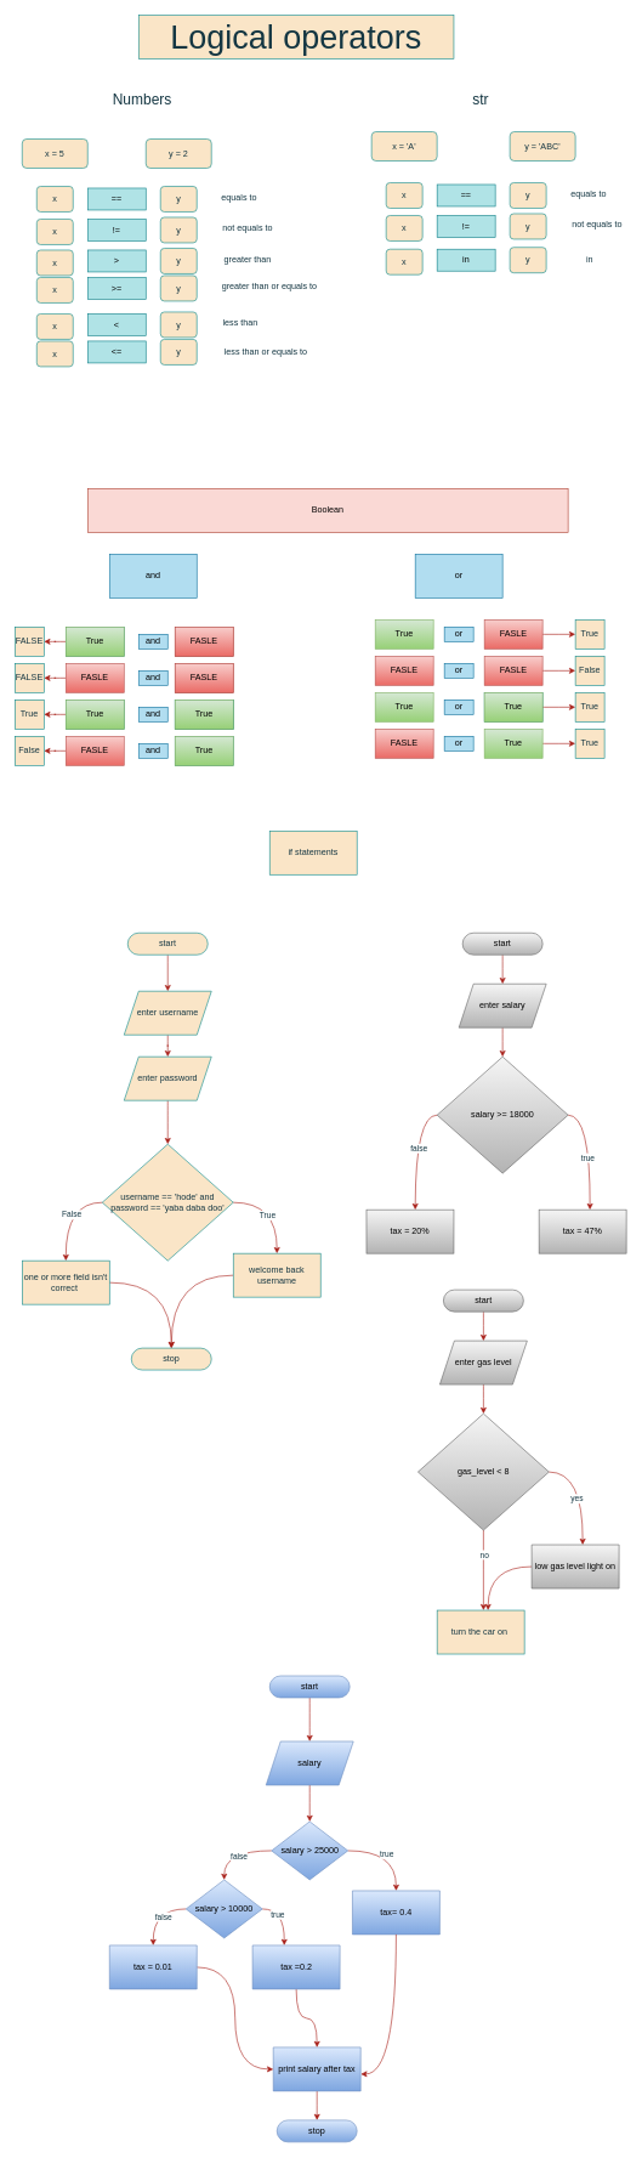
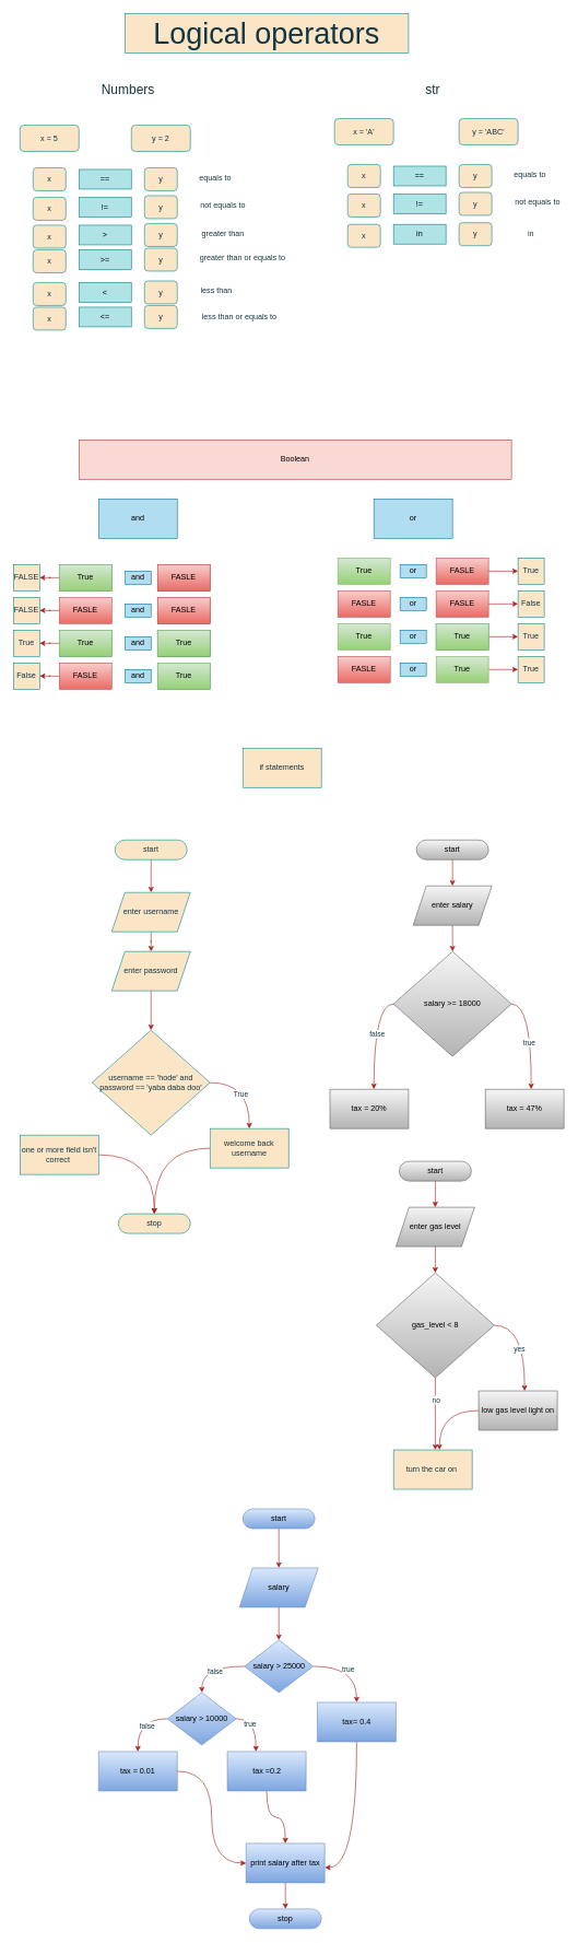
- <mxCell id="108" value="" style="edgeStyle=orthogonalEdgeStyle;curved=1;rounded=0;orthogonalLoop=1;jettySize=auto;html=1;strokeColor=#A8201A;fontColor=#143642;fillColor=#FAE5C7;exitX=0;exitY=0.5;exitDx=0;exitDy=0;" edge="1" parent="1" source="105" target="111"><mxGeometry relative="1" as="geometry"><mxPoint x="70" y="1770" as="targetPoint" /><mxPoint x="140" y="1650" as="sourcePoint" /></mxGeometry></mxCell>
- <mxCell id="109" value="False" style="edgeLabel;html=1;align=center;verticalAlign=middle;resizable=0;points=[];strokeColor=#0F8B8D;fontColor=#143642;fillColor=#FAE5C7;" vertex="1" connectable="0" parent="108"><mxGeometry x="0.008" y="7" relative="1" as="geometry"><mxPoint as="offset" /></mxGeometry></mxCell>
